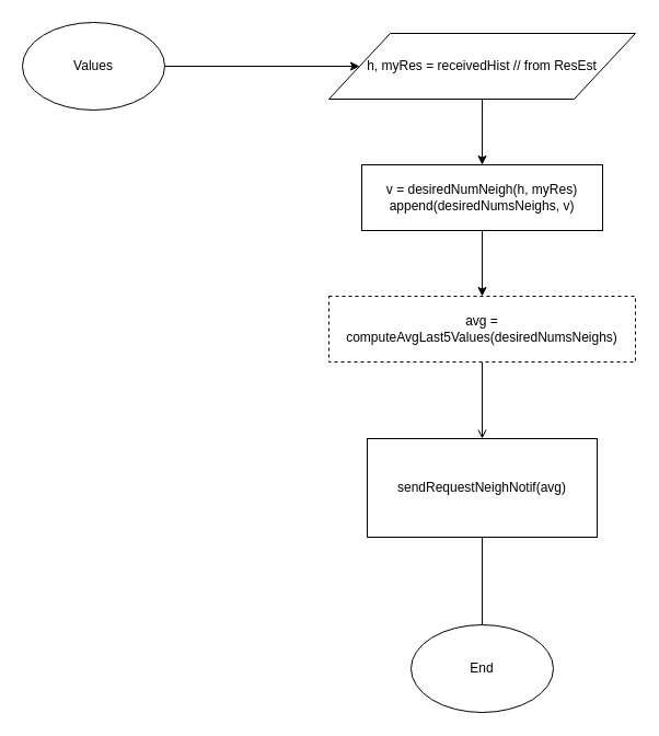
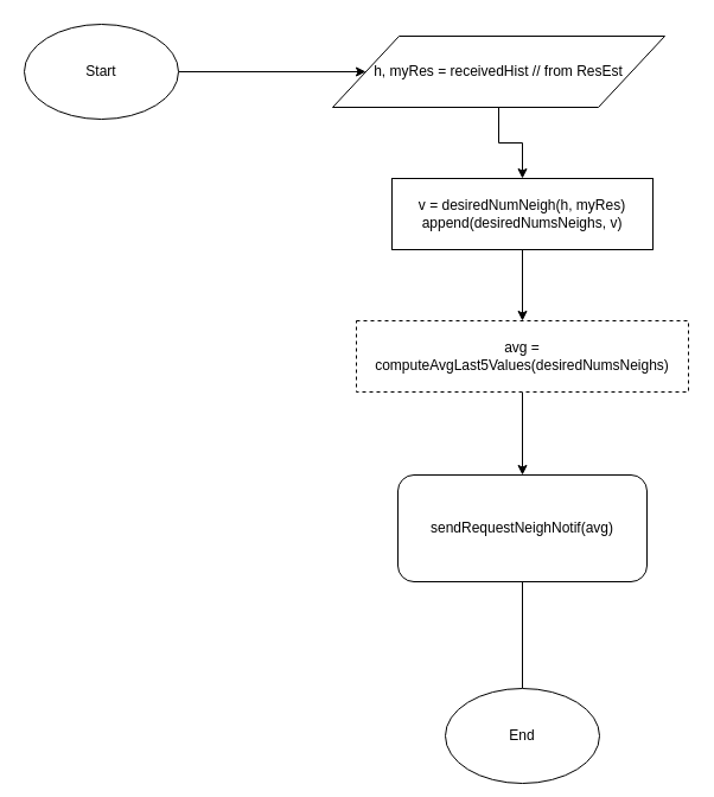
- <mxCell id="3" value="Values" style="ellipse;whiteSpace=wrap;html=1;" parent="1" vertex="1"><mxGeometry x="20" y="20" width="130" height="80" as="geometry" /></mxCell>
+ <mxCell id="3" value="Start" style="ellipse;whiteSpace=wrap;html=1;" parent="1" vertex="1"><mxGeometry x="20" y="20" width="130" height="80" as="geometry" /></mxCell>
- <mxCell id="5" value="h, myRes = receivedHist // from ResEst" style="shape=parallelogram;perimeter=parallelogramPerimeter;whiteSpace=wrap;html=1;" parent="1" vertex="1"><mxGeometry x="300" y="30" width="280" height="60" as="geometry" /></mxCell>
+ <mxCell id="5" value="h, myRes = receivedHist // from ResEst" style="shape=parallelogram;perimeter=parallelogramPerimeter;whiteSpace=wrap;html=1;" parent="1" vertex="1"><mxGeometry x="280" y="30" width="280" height="60" as="geometry" /></mxCell>
- <mxCell id="11" style="edgeStyle=orthogonalEdgeStyle;rounded=0;orthogonalLoop=1;jettySize=auto;html=1;exitX=0.5;exitY=1;exitDx=0;exitDy=0;entryX=0.5;entryY=0;entryDx=0;entryDy=0;endArrow=open;" edge="1" parent="1" source="12" target="9"><mxGeometry relative="1" as="geometry" /></mxCell>
+ <mxCell id="11" style="edgeStyle=orthogonalEdgeStyle;rounded=0;orthogonalLoop=1;jettySize=auto;html=1;exitX=0.5;exitY=1;exitDx=0;exitDy=0;entryX=0.5;entryY=0;entryDx=0;entryDy=0;" edge="1" parent="1" source="12" target="9"><mxGeometry relative="1" as="geometry" /></mxCell>
- <mxCell id="9" value="sendRequestNeighNotif(avg)" style="rounded=0;whiteSpace=wrap;html=1;" parent="1" vertex="1"><mxGeometry x="335" y="400" width="210" height="90" as="geometry" /></mxCell>
+ <mxCell id="9" value="sendRequestNeighNotif(avg)" style="whiteSpace=wrap;html=1;rounded=1;" parent="1" vertex="1"><mxGeometry x="335" y="400" width="210" height="90" as="geometry" /></mxCell>
- <mxCell id="10" value="End" style="ellipse;whiteSpace=wrap;html=1;" parent="1" vertex="1"><mxGeometry x="375" y="570" width="130" height="80" as="geometry" /></mxCell>
+ <mxCell id="10" value="End" style="ellipse;whiteSpace=wrap;html=1;" parent="1" vertex="1"><mxGeometry x="375" y="580" width="130" height="80" as="geometry" /></mxCell>
